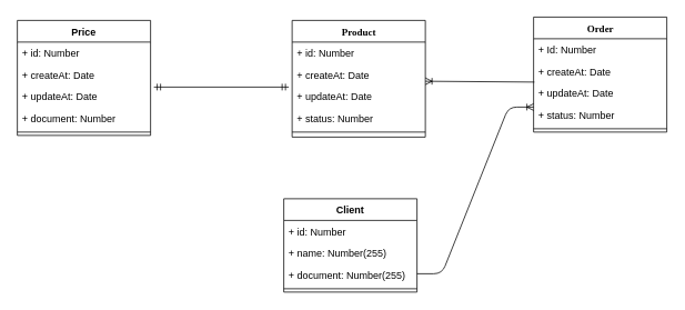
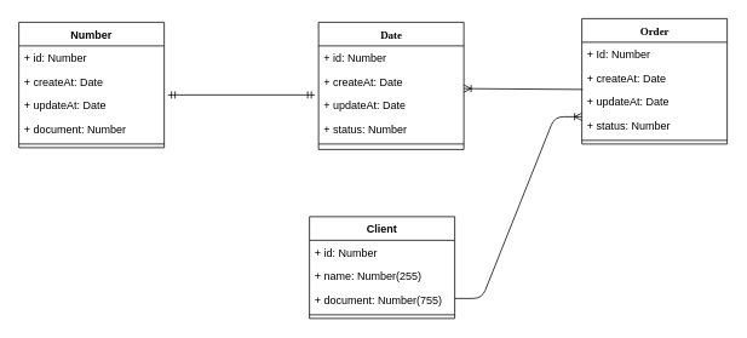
- <mxCell id="15" value="Price" style="swimlane;fontStyle=1;align=center;verticalAlign=top;childLayout=stackLayout;horizontal=1;startSize=26;horizontalStack=0;resizeParent=1;resizeParentMax=0;resizeLast=0;collapsible=1;marginBottom=0;" vertex="1" parent="1"><mxGeometry x="20" y="24" width="160" height="138" as="geometry" /></mxCell>
+ <mxCell id="15" value="Number" style="swimlane;fontStyle=1;align=center;verticalAlign=top;childLayout=stackLayout;horizontal=1;startSize=26;horizontalStack=0;resizeParent=1;resizeParentMax=0;resizeLast=0;collapsible=1;marginBottom=0;" vertex="1" parent="1"><mxGeometry x="20" y="24" width="160" height="138" as="geometry" /></mxCell>
- <mxCell id="8" value="Product" style="swimlane;html=1;fontStyle=1;align=center;verticalAlign=top;childLayout=stackLayout;horizontal=1;startSize=26;horizontalStack=0;resizeParent=1;resizeLast=0;collapsible=1;marginBottom=0;swimlaneFillColor=#ffffff;rounded=0;shadow=0;comic=0;labelBackgroundColor=none;strokeColor=#000000;strokeWidth=1;fillColor=none;fontFamily=Verdana;fontSize=12;fontColor=#000000;" parent="1" vertex="1"><mxGeometry x="350" y="24" width="160" height="140" as="geometry" /></mxCell>
+ <mxCell id="8" value="Date" style="swimlane;html=1;fontStyle=1;align=center;verticalAlign=top;childLayout=stackLayout;horizontal=1;startSize=26;horizontalStack=0;resizeParent=1;resizeLast=0;collapsible=1;marginBottom=0;swimlaneFillColor=#ffffff;rounded=0;shadow=0;comic=0;labelBackgroundColor=none;strokeColor=#000000;strokeWidth=1;fillColor=none;fontFamily=Verdana;fontSize=12;fontColor=#000000;" parent="1" vertex="1"><mxGeometry x="350" y="24" width="160" height="140" as="geometry" /></mxCell>
- <mxCell id="25" value="+ document: Number(255)" style="text;strokeColor=none;fillColor=none;align=left;verticalAlign=top;spacingLeft=4;spacingRight=4;overflow=hidden;rotatable=0;points=[[0,0.5],[1,0.5]];portConstraint=eastwest;" vertex="1" parent="22"><mxGeometry y="78" width="160" height="26" as="geometry" /></mxCell>
+ <mxCell id="25" value="+ document: Number(755)" style="text;strokeColor=none;fillColor=none;align=left;verticalAlign=top;spacingLeft=4;spacingRight=4;overflow=hidden;rotatable=0;points=[[0,0.5],[1,0.5]];portConstraint=eastwest;" vertex="1" parent="22"><mxGeometry y="78" width="160" height="26" as="geometry" /></mxCell>
